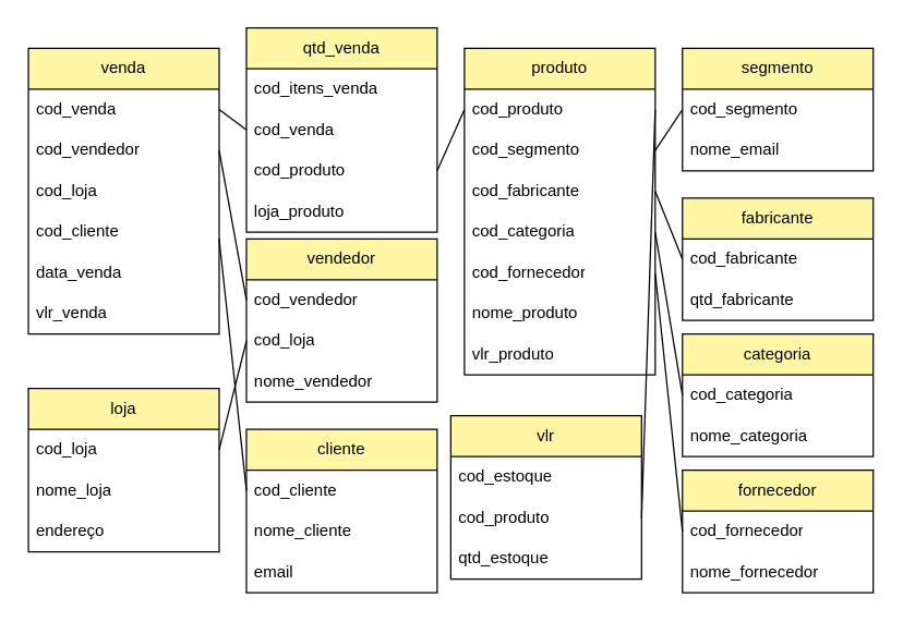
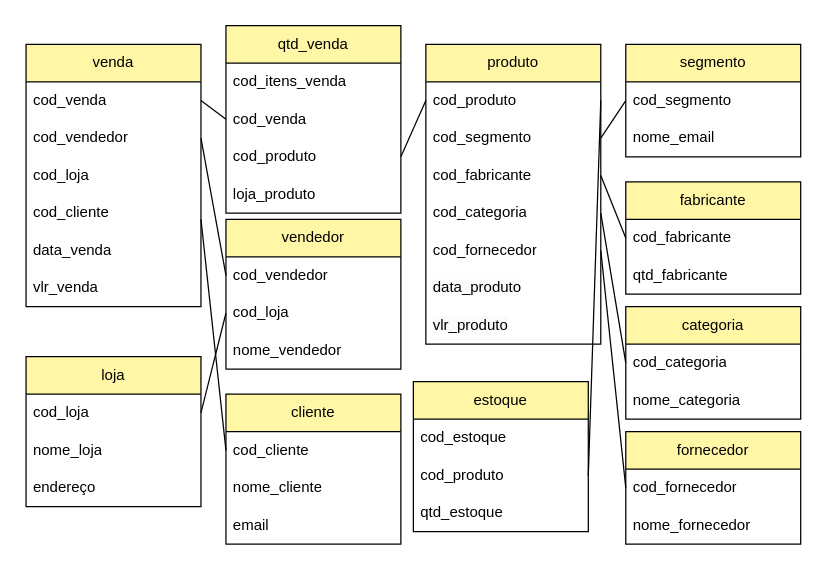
- <mxCell id="21" value="&lt;meta charset=&quot;utf-8&quot;&gt;&lt;span style=&quot;color: rgb(0, 0, 0); font-family: Helvetica; font-size: 12px; font-style: normal; font-variant-ligatures: normal; font-variant-caps: normal; font-weight: 400; letter-spacing: normal; orphans: 2; text-align: left; text-indent: 0px; text-transform: none; widows: 2; word-spacing: 0px; -webkit-text-stroke-width: 0px; background-color: rgb(251, 251, 251); text-decoration-thickness: initial; text-decoration-style: initial; text-decoration-color: initial; float: none; display: inline !important;&quot;&gt;nome_produto&lt;/span&gt;" style="text;strokeColor=none;fillColor=none;align=left;verticalAlign=middle;spacingLeft=4;spacingRight=4;overflow=hidden;points=[[0,0.5],[1,0.5]];portConstraint=eastwest;rotatable=0;whiteSpace=wrap;html=1;" parent="15" vertex="1"><mxGeometry y="180" width="140" height="30" as="geometry" /></mxCell>
+ <mxCell id="21" value="&lt;meta charset=&quot;utf-8&quot;&gt;&lt;span style=&quot;color: rgb(0, 0, 0); font-family: Helvetica; font-size: 12px; font-style: normal; font-variant-ligatures: normal; font-variant-caps: normal; font-weight: 400; letter-spacing: normal; orphans: 2; text-align: left; text-indent: 0px; text-transform: none; widows: 2; word-spacing: 0px; -webkit-text-stroke-width: 0px; background-color: rgb(251, 251, 251); text-decoration-thickness: initial; text-decoration-style: initial; text-decoration-color: initial; float: none; display: inline !important;&quot;&gt;data_produto&lt;/span&gt;" style="text;strokeColor=none;fillColor=none;align=left;verticalAlign=middle;spacingLeft=4;spacingRight=4;overflow=hidden;points=[[0,0.5],[1,0.5]];portConstraint=eastwest;rotatable=0;whiteSpace=wrap;html=1;" parent="15" vertex="1"><mxGeometry y="180" width="140" height="30" as="geometry" /></mxCell>
- <mxCell id="55" value="vlr" style="swimlane;fontStyle=0;childLayout=stackLayout;horizontal=1;startSize=30;horizontalStack=0;resizeParent=1;resizeParentMax=0;resizeLast=0;collapsible=1;marginBottom=0;whiteSpace=wrap;html=1;fillColor=#FFF6A6;" parent="1" vertex="1"><mxGeometry x="330" y="305" width="140" height="120" as="geometry" /></mxCell>
+ <mxCell id="55" value="estoque" style="swimlane;fontStyle=0;childLayout=stackLayout;horizontal=1;startSize=30;horizontalStack=0;resizeParent=1;resizeParentMax=0;resizeLast=0;collapsible=1;marginBottom=0;whiteSpace=wrap;html=1;fillColor=#FFF6A6;" parent="1" vertex="1"><mxGeometry x="330" y="305" width="140" height="120" as="geometry" /></mxCell>
